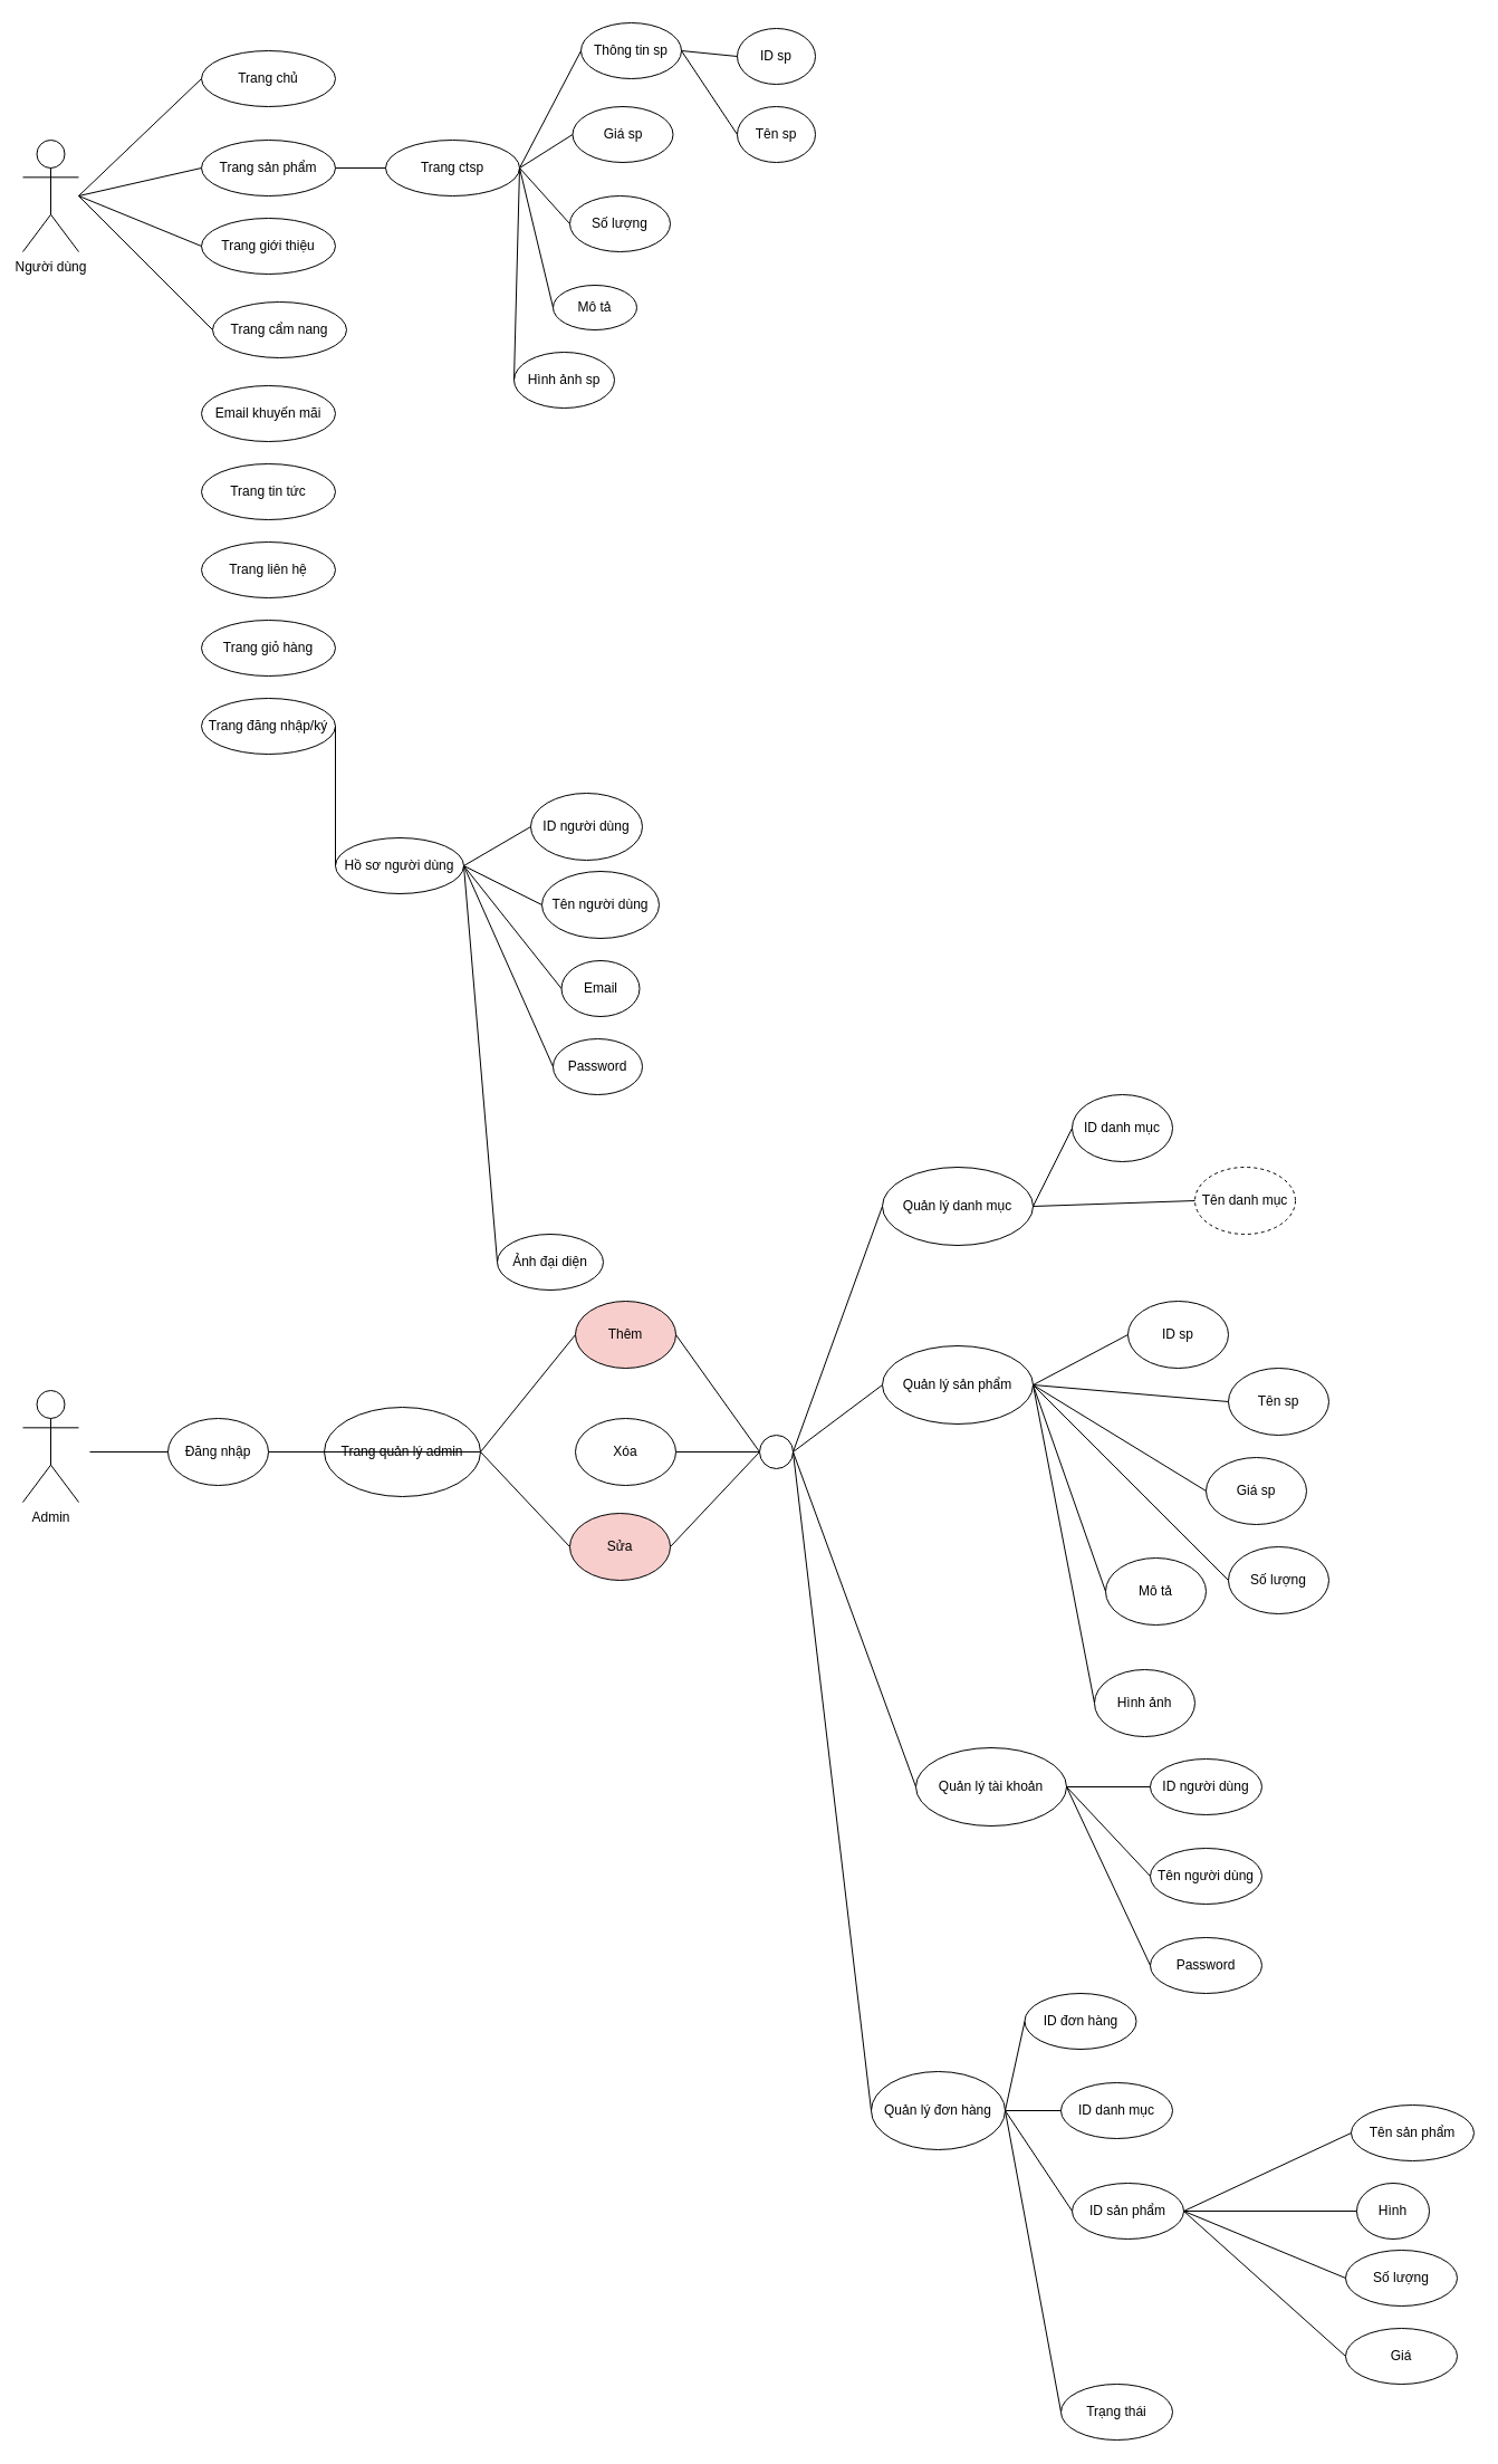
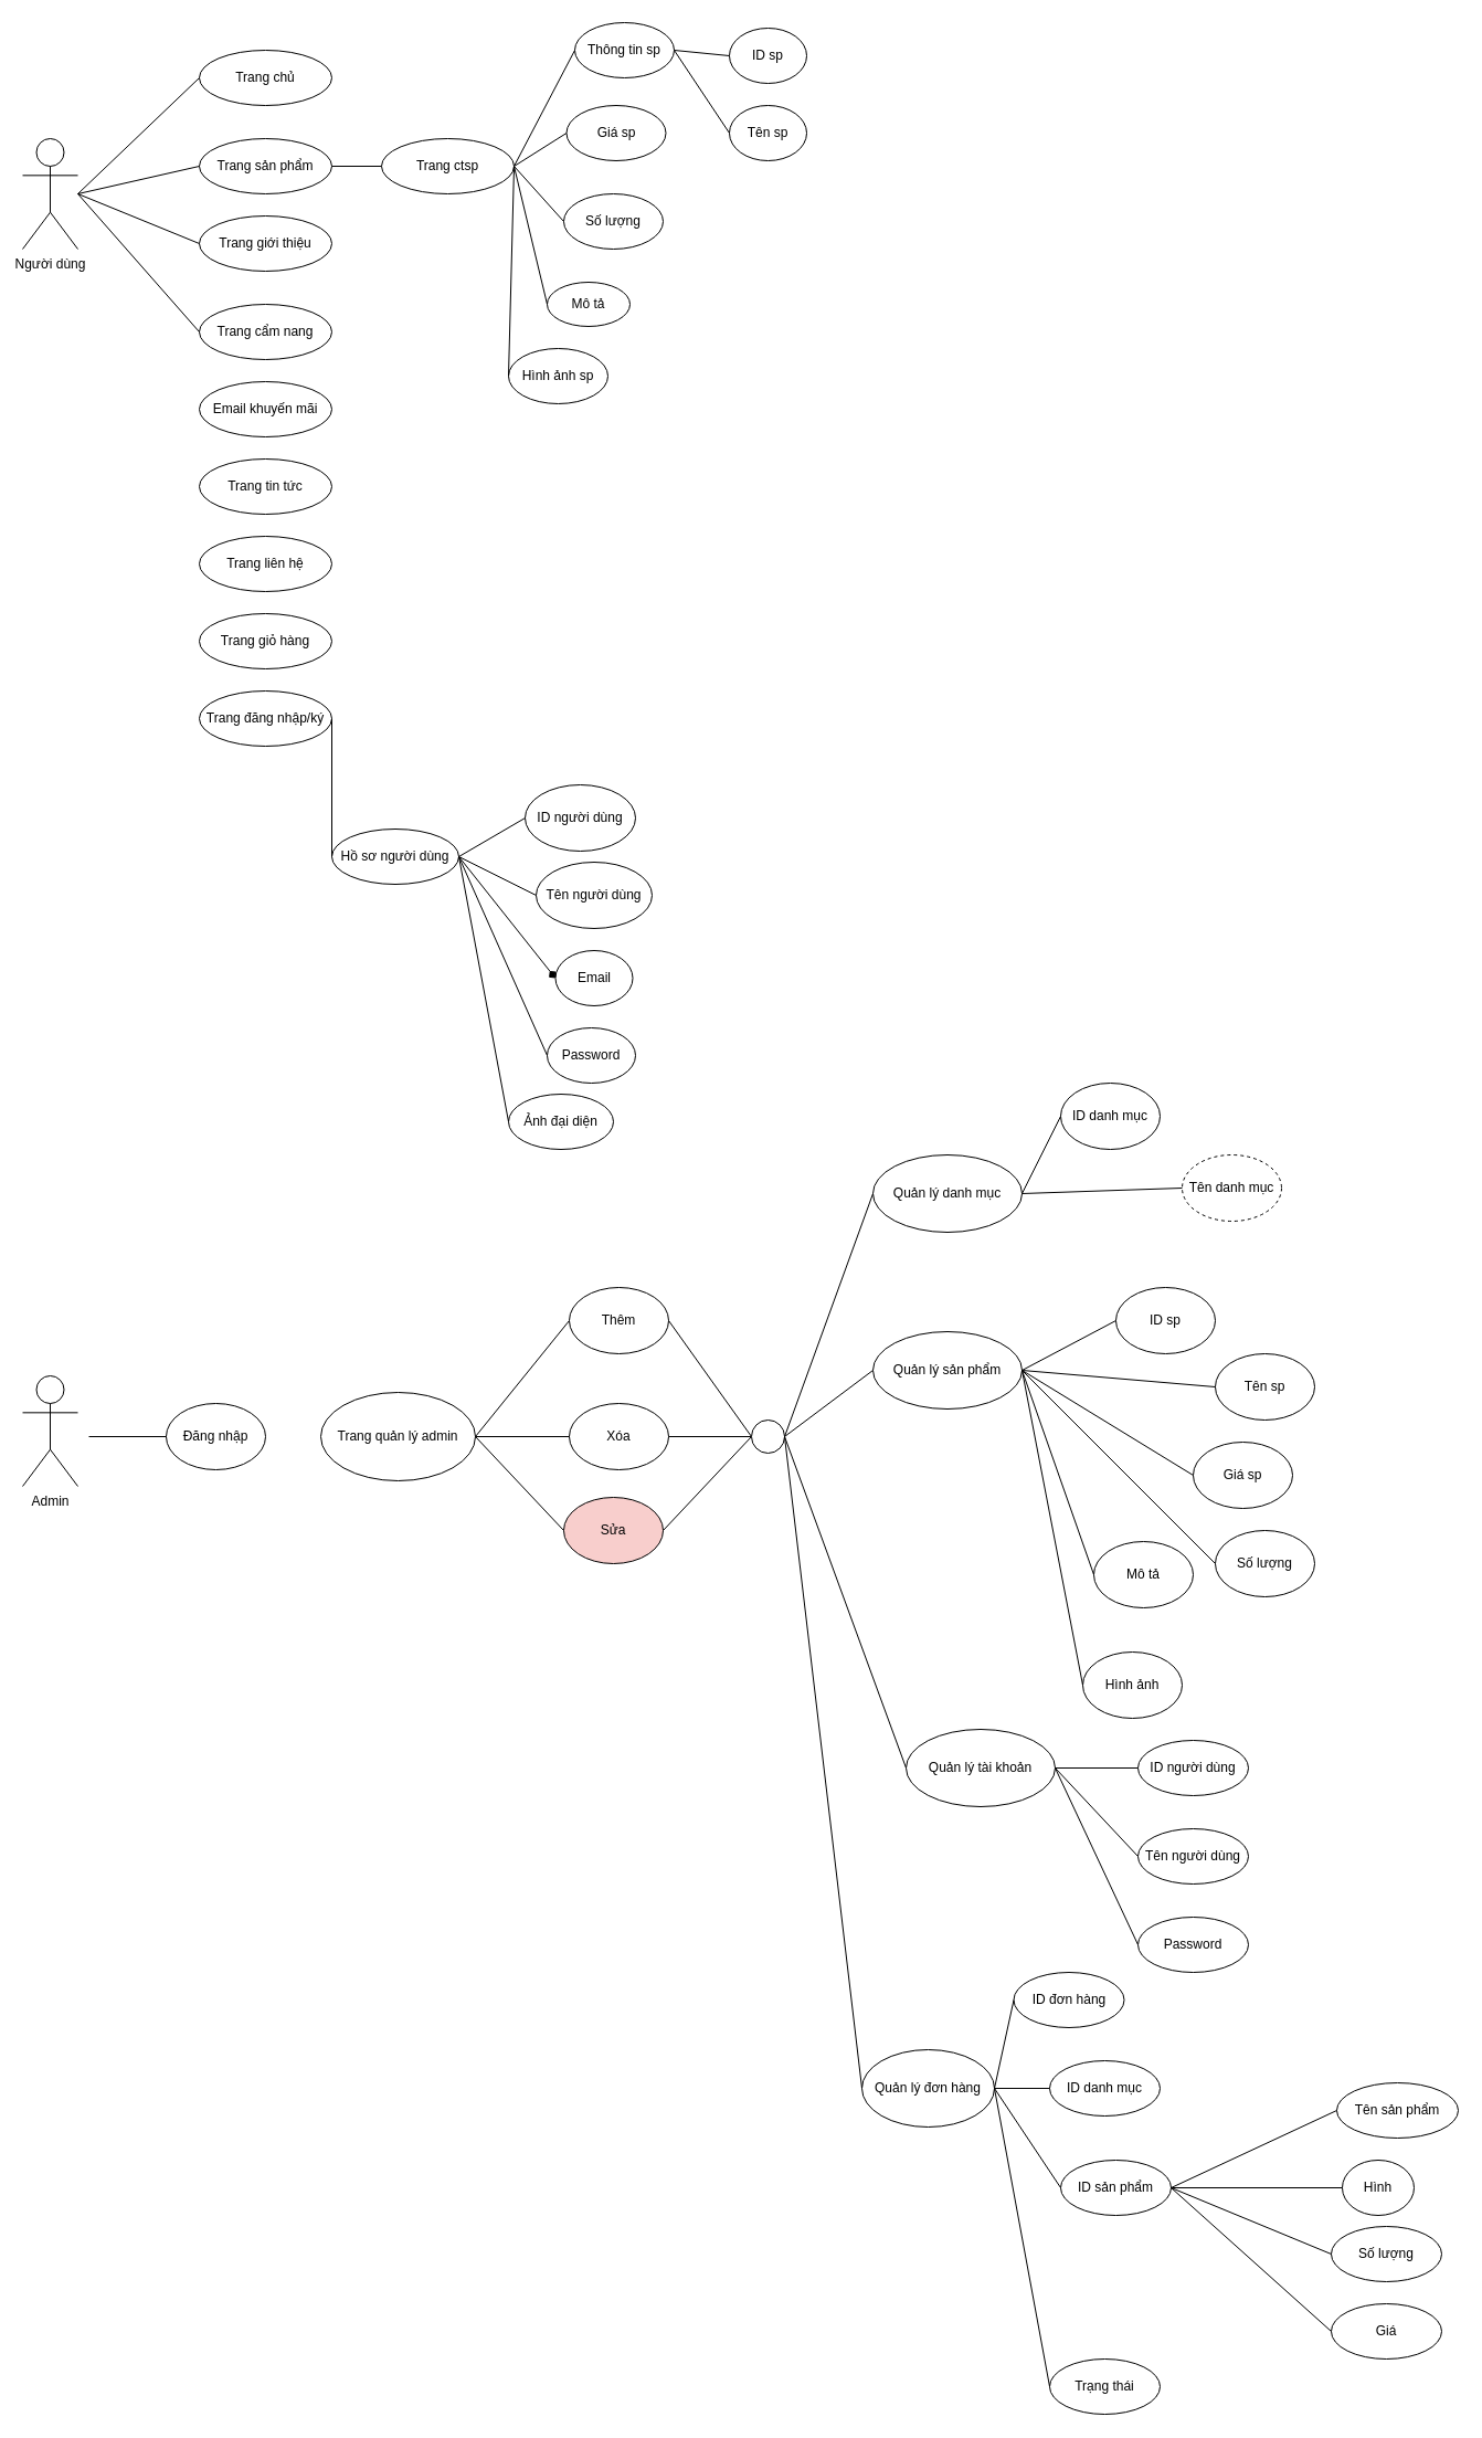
- <mxCell id="5" value="Trang cẩm nang" style="ellipse;whiteSpace=wrap;html=1;" parent="1" vertex="1"><mxGeometry x="190" y="270" width="120" height="50" as="geometry" /></mxCell>
+ <mxCell id="5" value="Trang cẩm nang" style="ellipse;whiteSpace=wrap;html=1;" parent="1" vertex="1"><mxGeometry x="180" y="275" width="120" height="50" as="geometry" /></mxCell>
- <mxCell id="37" value="" style="endArrow=none;html=1;rounded=0;entryX=0;entryY=0.5;entryDx=0;entryDy=0;exitX=1;exitY=0.5;exitDx=0;exitDy=0;" parent="1" source="28" target="33" edge="1"><mxGeometry width="50" height="50" relative="1" as="geometry"><mxPoint x="360" y="740" as="sourcePoint" /><mxPoint x="410" y="690" as="targetPoint" /></mxGeometry></mxCell>
+ <mxCell id="37" value="" style="endArrow=diamond;html=1;rounded=0;entryX=0;entryY=0.5;entryDx=0;entryDy=0;exitX=1;exitY=0.5;exitDx=0;exitDy=0;" parent="1" source="28" target="33" edge="1"><mxGeometry width="50" height="50" relative="1" as="geometry"><mxPoint x="360" y="740" as="sourcePoint" /><mxPoint x="410" y="690" as="targetPoint" /></mxGeometry></mxCell>
- <mxCell id="32" value="Ảnh đại diện" style="ellipse;whiteSpace=wrap;html=1;" parent="1" vertex="1"><mxGeometry x="445" y="1105" width="95" height="50" as="geometry" /></mxCell>
+ <mxCell id="32" value="Ảnh đại diện" style="ellipse;whiteSpace=wrap;html=1;" parent="1" vertex="1"><mxGeometry x="460" y="990" width="95" height="50" as="geometry" /></mxCell>
- <mxCell id="69" value="Thêm" style="ellipse;whiteSpace=wrap;html=1;fillColor=#f8cecc;" parent="1" vertex="1"><mxGeometry x="515" y="1165" width="90" height="60" as="geometry" /></mxCell>
+ <mxCell id="69" value="Thêm" style="ellipse;whiteSpace=wrap;html=1;" parent="1" vertex="1"><mxGeometry x="515" y="1165" width="90" height="60" as="geometry" /></mxCell>
- <mxCell id="72" value="" style="endArrow=none;html=1;rounded=0;exitX=1;exitY=0.5;exitDx=0;exitDy=0;" parent="1" source="47" target="45" edge="1"><mxGeometry width="50" height="50" relative="1" as="geometry"><mxPoint x="630" y="1255" as="sourcePoint" /><mxPoint x="680" y="1205" as="targetPoint" /></mxGeometry></mxCell>
+ <mxCell id="72" value="" style="endArrow=none;html=1;rounded=0;entryX=0;entryY=0.5;entryDx=0;entryDy=0;exitX=1;exitY=0.5;exitDx=0;exitDy=0;" parent="1" source="47" target="70" edge="1"><mxGeometry width="50" height="50" relative="1" as="geometry"><mxPoint x="630" y="1255" as="sourcePoint" /><mxPoint x="680" y="1205" as="targetPoint" /></mxGeometry></mxCell>
